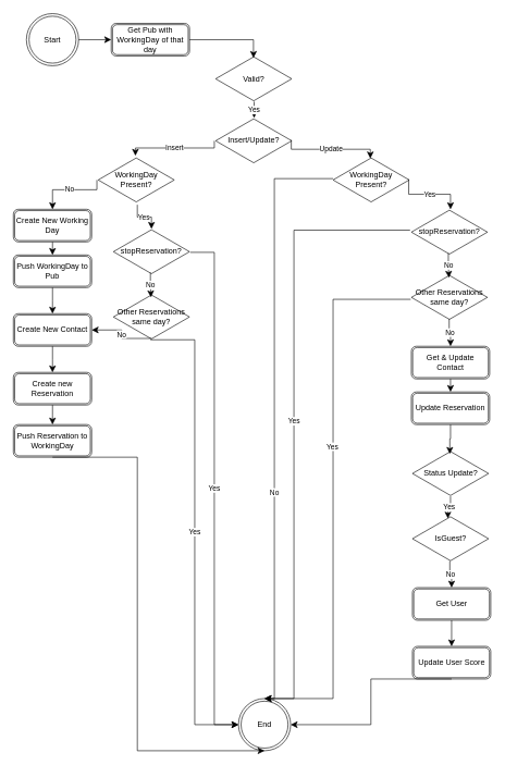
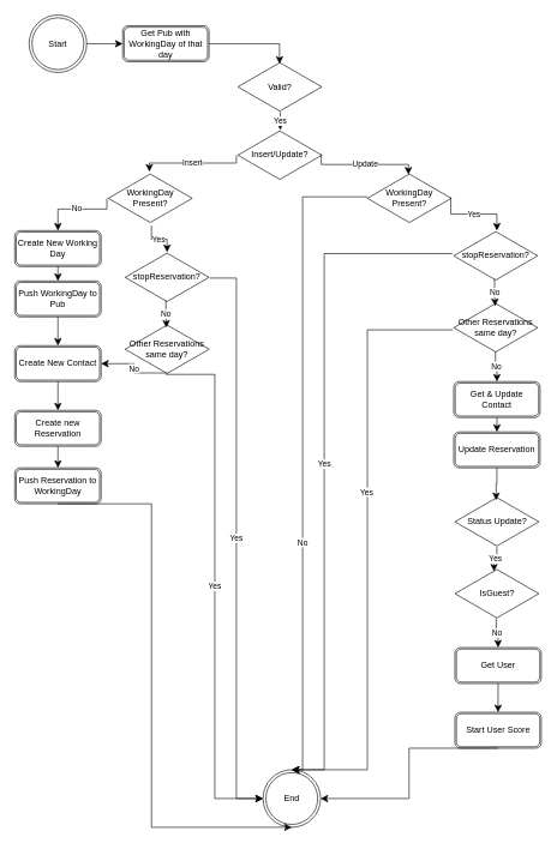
- <mxCell id="40" value="Update User Score" style="shape=ext;double=1;rounded=1;whiteSpace=wrap;html=1;" vertex="1" parent="1"><mxGeometry x="631.66" y="990" width="120" height="50" as="geometry" /></mxCell>
+ <mxCell id="40" value="Start User Score" style="shape=ext;double=1;rounded=1;whiteSpace=wrap;html=1;" vertex="1" parent="1"><mxGeometry x="631.66" y="990" width="120" height="50" as="geometry" /></mxCell>
